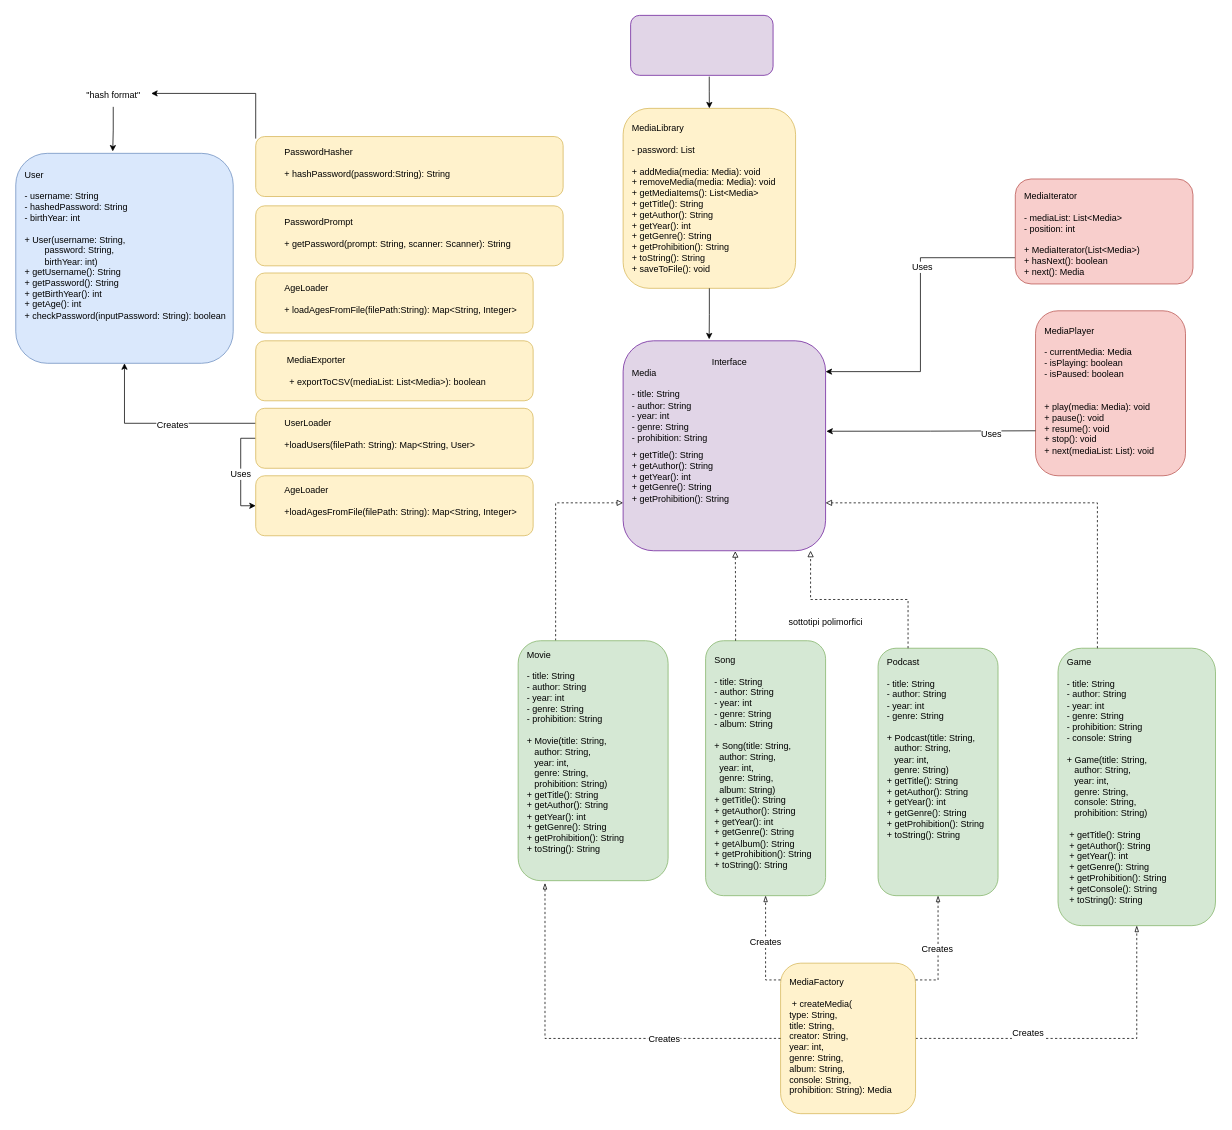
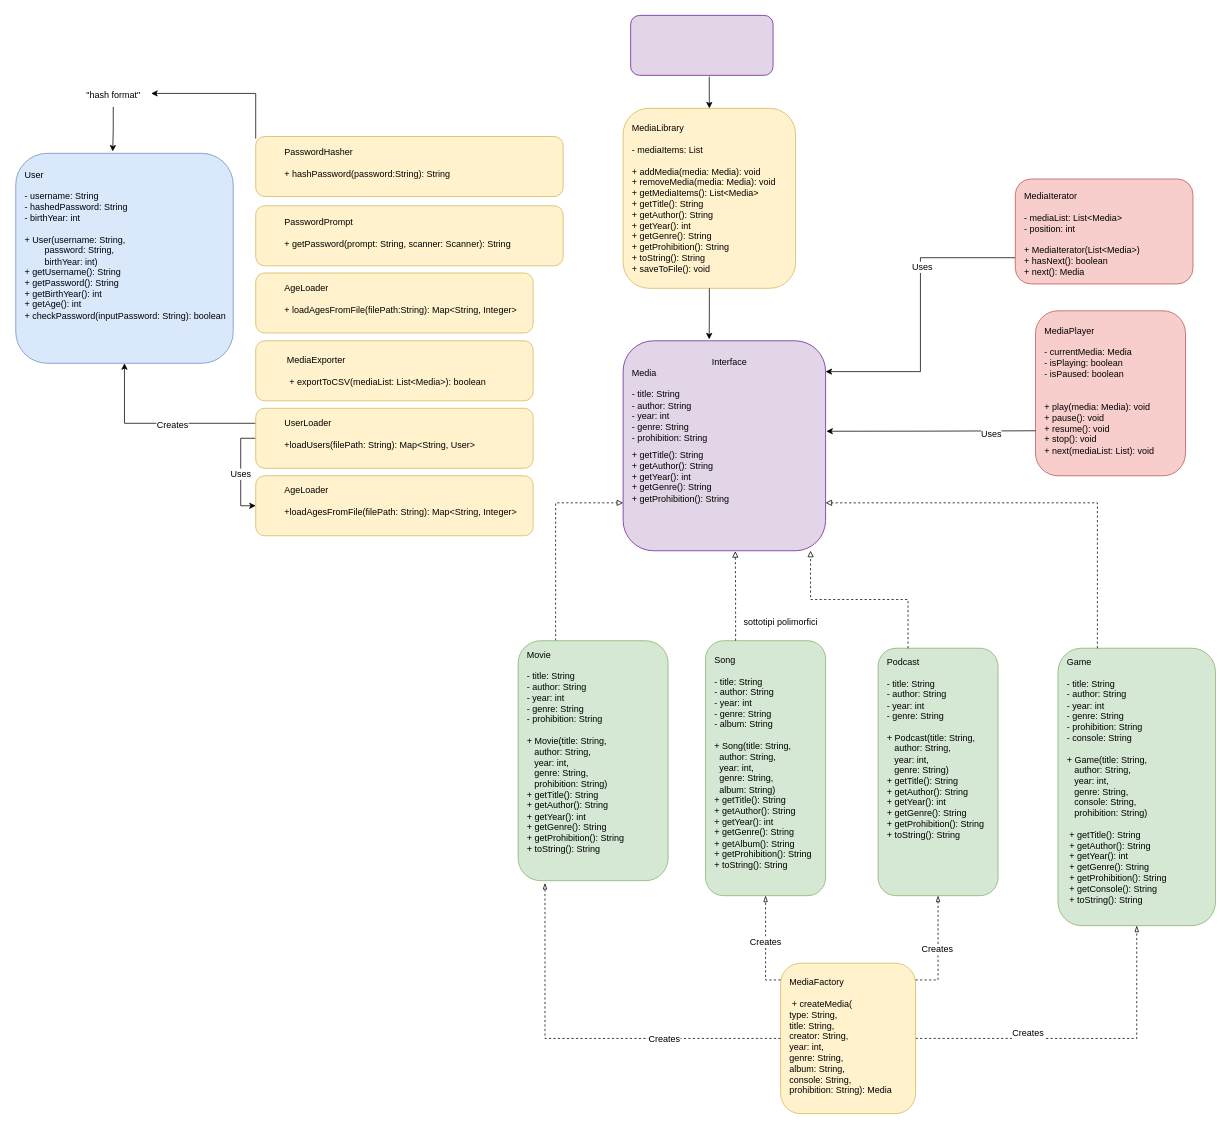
- <mxCell id="12" value="&lt;font style=&quot;vertical-align: inherit;&quot;&gt;&lt;font style=&quot;vertical-align: inherit;&quot;&gt;&lt;font style=&quot;vertical-align: inherit;&quot;&gt;&lt;font style=&quot;vertical-align: inherit;&quot;&gt;&lt;font style=&quot;vertical-align: inherit;&quot;&gt;&lt;font style=&quot;vertical-align: inherit;&quot;&gt;MediaLibrary&lt;/font&gt;&lt;/font&gt;&lt;/font&gt;&lt;/font&gt;&lt;/font&gt;&lt;/font&gt;&lt;div&gt;&lt;font style=&quot;vertical-align: inherit;&quot;&gt;&lt;font style=&quot;vertical-align: inherit;&quot;&gt;&lt;font style=&quot;vertical-align: inherit;&quot;&gt;&lt;font style=&quot;vertical-align: inherit;&quot;&gt;&lt;br&gt;&lt;/font&gt;&lt;/font&gt;&lt;/font&gt;&lt;/font&gt;&lt;/div&gt;&lt;div&gt;&lt;font style=&quot;vertical-align: inherit;&quot;&gt;&lt;font style=&quot;vertical-align: inherit;&quot;&gt;&lt;font style=&quot;vertical-align: inherit;&quot;&gt;&lt;font style=&quot;vertical-align: inherit;&quot;&gt;- password: List&lt;/font&gt;&lt;/font&gt;&lt;/font&gt;&lt;/font&gt;&lt;/div&gt;" style="text;html=1;strokeColor=none;fillColor=none;align=left;verticalAlign=top;spacingLeft=10;spacingTop=5;" vertex="1" parent="11"><mxGeometry y="8.278" width="230.0" height="73.846" as="geometry" /></mxCell>
+ <mxCell id="12" value="&lt;font style=&quot;vertical-align: inherit;&quot;&gt;&lt;font style=&quot;vertical-align: inherit;&quot;&gt;&lt;font style=&quot;vertical-align: inherit;&quot;&gt;&lt;font style=&quot;vertical-align: inherit;&quot;&gt;&lt;font style=&quot;vertical-align: inherit;&quot;&gt;&lt;font style=&quot;vertical-align: inherit;&quot;&gt;MediaLibrary&lt;/font&gt;&lt;/font&gt;&lt;/font&gt;&lt;/font&gt;&lt;/font&gt;&lt;/font&gt;&lt;div&gt;&lt;font style=&quot;vertical-align: inherit;&quot;&gt;&lt;font style=&quot;vertical-align: inherit;&quot;&gt;&lt;font style=&quot;vertical-align: inherit;&quot;&gt;&lt;font style=&quot;vertical-align: inherit;&quot;&gt;&lt;br&gt;&lt;/font&gt;&lt;/font&gt;&lt;/font&gt;&lt;/font&gt;&lt;/div&gt;&lt;div&gt;&lt;font style=&quot;vertical-align: inherit;&quot;&gt;&lt;font style=&quot;vertical-align: inherit;&quot;&gt;&lt;font style=&quot;vertical-align: inherit;&quot;&gt;&lt;font style=&quot;vertical-align: inherit;&quot;&gt;- mediaItems: List&lt;/font&gt;&lt;/font&gt;&lt;/font&gt;&lt;/font&gt;&lt;/div&gt;" style="text;html=1;strokeColor=none;fillColor=none;align=left;verticalAlign=top;spacingLeft=10;spacingTop=5;" vertex="1" parent="11"><mxGeometry y="8.278" width="230.0" height="73.846" as="geometry" /></mxCell>
- <mxCell id="64" value="sottotipi polimorfici" style="text;html=1;align=center;verticalAlign=middle;resizable=0;points=[];autosize=1;strokeColor=none;fillColor=none;fontFamily=Helvetica;fontSize=12;fontColor=default;" vertex="1" parent="1"><mxGeometry x="1040" y="814" width="120" height="30" as="geometry" /></mxCell>
+ <mxCell id="64" value="sottotipi polimorfici" style="text;html=1;align=center;verticalAlign=middle;resizable=0;points=[];autosize=1;strokeColor=none;fillColor=none;fontFamily=Helvetica;fontSize=12;fontColor=default;" vertex="1" parent="1"><mxGeometry x="980" y="814" width="120" height="30" as="geometry" /></mxCell>
